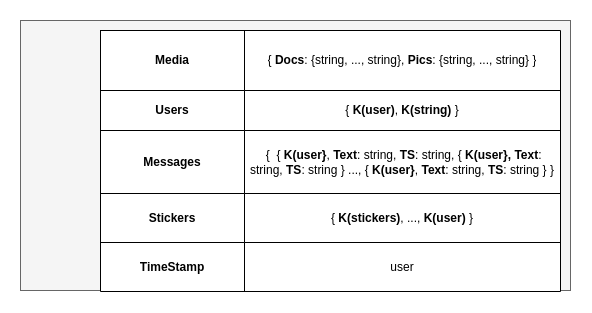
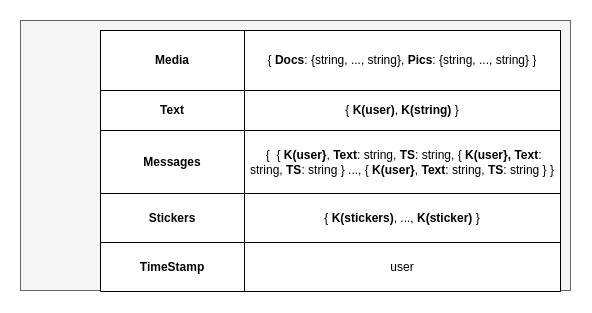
- <mxCell id="8" value="&lt;b&gt;Users&lt;/b&gt;" style="shape=partialRectangle;html=1;whiteSpace=wrap;connectable=0;strokeColor=inherit;overflow=hidden;fillColor=none;top=0;left=0;bottom=0;right=0;pointerEvents=1;" parent="7" vertex="1"><mxGeometry width="144" height="40" as="geometry"><mxRectangle width="144" height="40" as="alternateBounds" /></mxGeometry></mxCell>
+ <mxCell id="8" value="&lt;b&gt;Text&lt;/b&gt;" style="shape=partialRectangle;html=1;whiteSpace=wrap;connectable=0;strokeColor=inherit;overflow=hidden;fillColor=none;top=0;left=0;bottom=0;right=0;pointerEvents=1;" parent="7" vertex="1"><mxGeometry width="144" height="40" as="geometry"><mxRectangle width="144" height="40" as="alternateBounds" /></mxGeometry></mxCell>
- <mxCell id="15" value="{ &lt;b&gt;K(stickers)&lt;/b&gt;, ..., &lt;b&gt;K(user)&lt;/b&gt; }" style="shape=partialRectangle;html=1;whiteSpace=wrap;connectable=0;strokeColor=inherit;overflow=hidden;fillColor=none;top=0;left=0;bottom=0;right=0;pointerEvents=1;" parent="13" vertex="1"><mxGeometry x="144" width="316" height="49" as="geometry"><mxRectangle width="316" height="49" as="alternateBounds" /></mxGeometry></mxCell>
+ <mxCell id="15" value="{ &lt;b&gt;K(stickers)&lt;/b&gt;, ..., &lt;b&gt;K(sticker)&lt;/b&gt; }" style="shape=partialRectangle;html=1;whiteSpace=wrap;connectable=0;strokeColor=inherit;overflow=hidden;fillColor=none;top=0;left=0;bottom=0;right=0;pointerEvents=1;" parent="13" vertex="1"><mxGeometry x="144" width="316" height="49" as="geometry"><mxRectangle width="316" height="49" as="alternateBounds" /></mxGeometry></mxCell>
